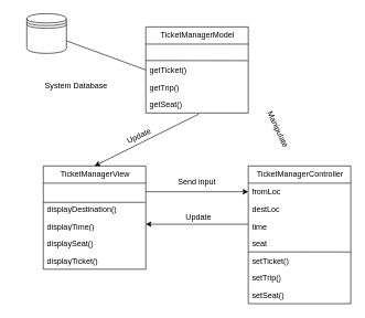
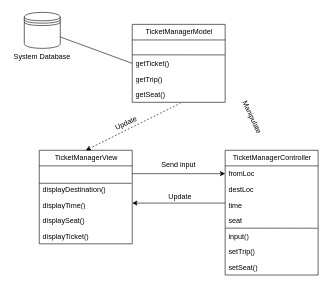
- <mxCell id="31" value="System Database" style="text;html=1;strokeColor=none;fillColor=none;align=center;verticalAlign=middle;whiteSpace=wrap;rounded=0;" vertex="1" parent="1"><mxGeometry x="65" y="115" width="100" height="30" as="geometry" /></mxCell>
+ <mxCell id="31" value="System Database" style="text;html=1;strokeColor=none;fillColor=none;align=center;verticalAlign=middle;whiteSpace=wrap;rounded=0;" vertex="1" parent="1"><mxGeometry x="20" y="80" width="100" height="30" as="geometry" /></mxCell>
- <mxCell id="10" style="rounded=0;orthogonalLoop=1;jettySize=auto;html=1;entryX=0.518;entryY=1.06;entryDx=0;entryDy=0;entryPerimeter=0;startArrow=classic;startFill=1;endArrow=none;endFill=0;exitX=0.5;exitY=0;exitDx=0;exitDy=0;" edge="1" parent="1" source="11" target="8"><mxGeometry relative="1" as="geometry" /></mxCell>
+ <mxCell id="10" style="rounded=0;orthogonalLoop=1;jettySize=auto;html=1;entryX=0.518;entryY=1.06;entryDx=0;entryDy=0;entryPerimeter=0;startArrow=classic;startFill=1;endArrow=none;endFill=0;exitX=0.5;exitY=0;exitDx=0;exitDy=0;dashed=1;" edge="1" parent="1" source="11" target="8"><mxGeometry relative="1" as="geometry" /></mxCell>
- <mxCell id="23" value="setTicket()" style="text;strokeColor=none;fillColor=none;align=left;verticalAlign=top;spacingLeft=4;spacingRight=4;overflow=hidden;rotatable=0;points=[[0,0.5],[1,0.5]];portConstraint=eastwest;whiteSpace=wrap;html=1;" vertex="1" parent="18"><mxGeometry y="130" width="155" height="26" as="geometry" /></mxCell>
+ <mxCell id="23" value="input()" style="text;strokeColor=none;fillColor=none;align=left;verticalAlign=top;spacingLeft=4;spacingRight=4;overflow=hidden;rotatable=0;points=[[0,0.5],[1,0.5]];portConstraint=eastwest;whiteSpace=wrap;html=1;" vertex="1" parent="18"><mxGeometry y="130" width="155" height="26" as="geometry" /></mxCell>
